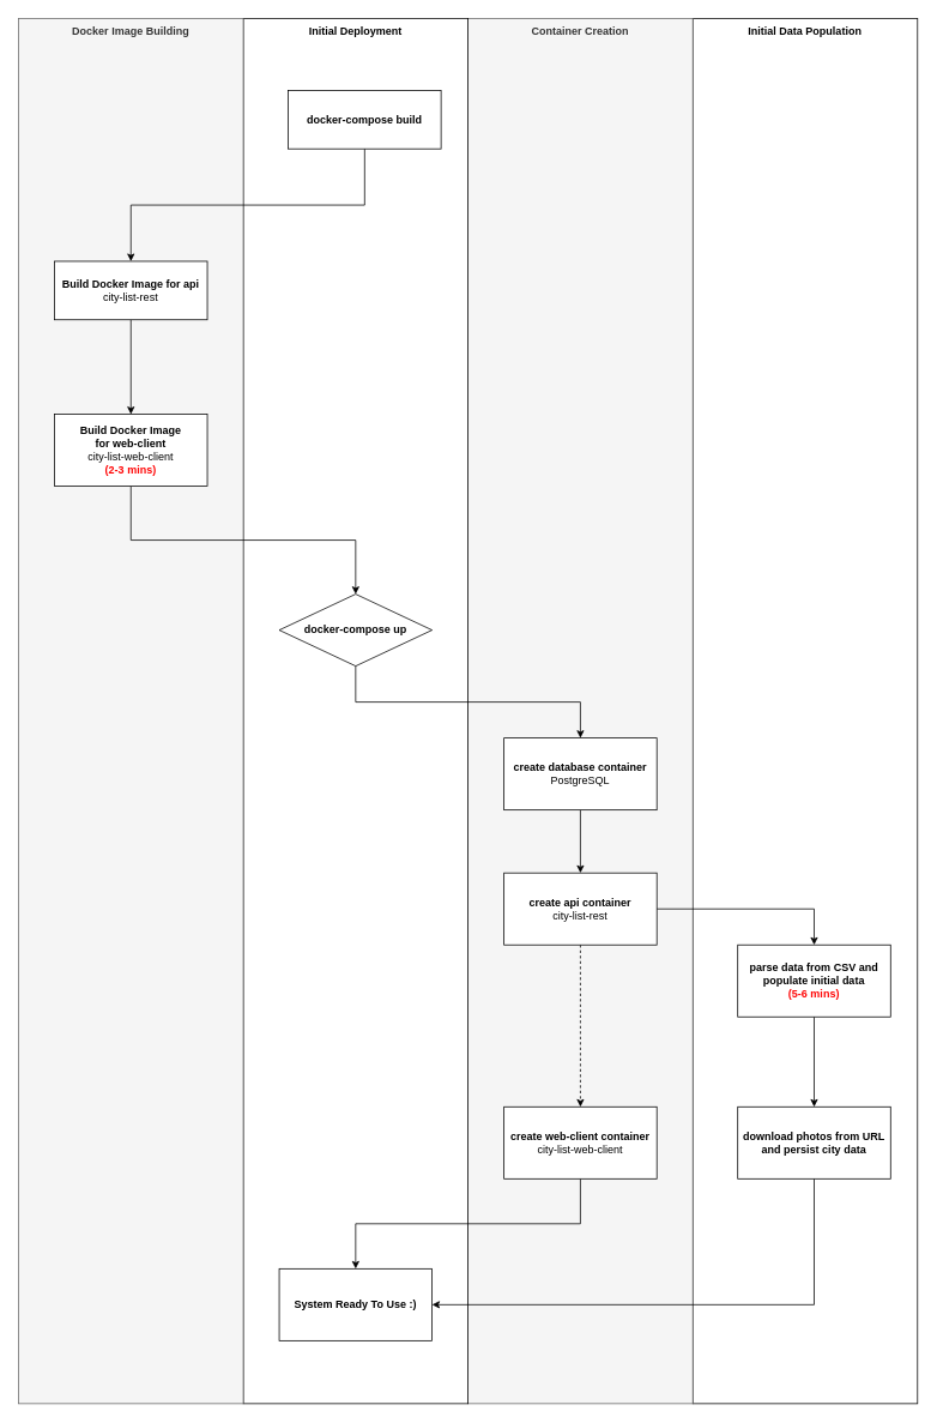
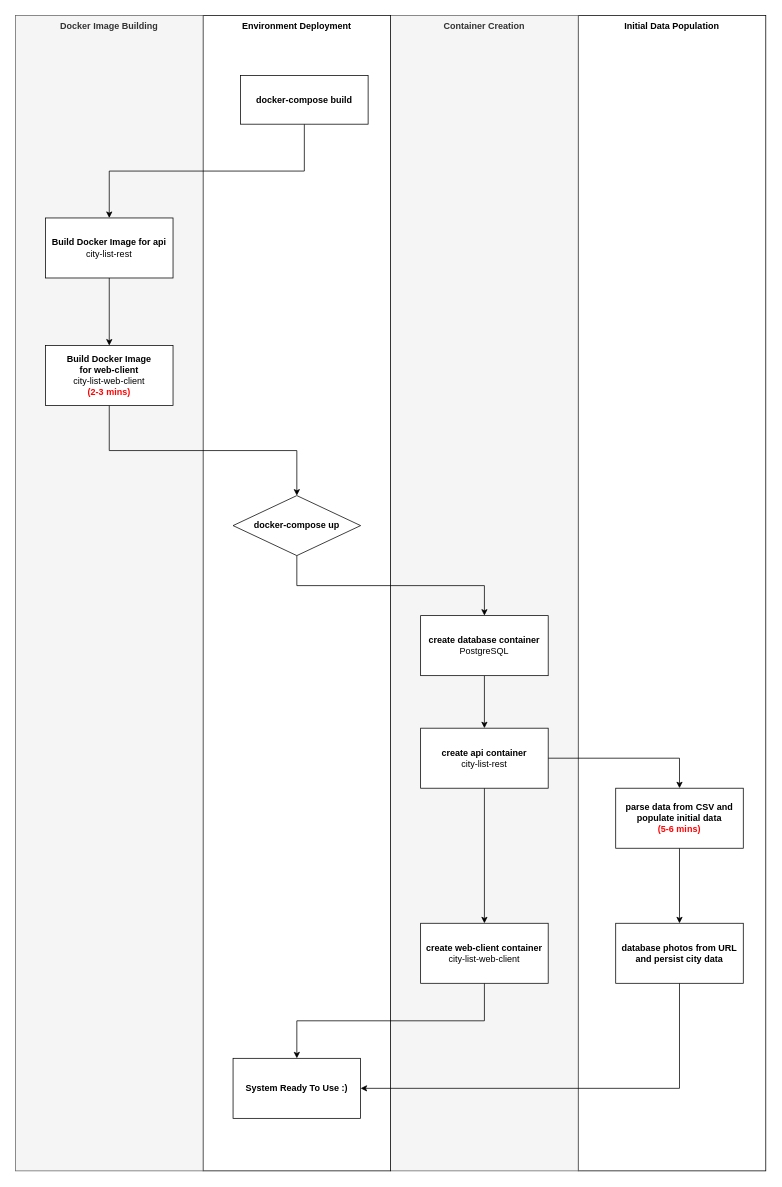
- <mxCell id="4" value="Initial Deployment" style="rounded=0;whiteSpace=wrap;html=1;verticalAlign=top;fontStyle=1" vertex="1" parent="1"><mxGeometry x="270" y="20" width="250" height="1540" as="geometry" /></mxCell>
+ <mxCell id="4" value="Environment Deployment" style="rounded=0;whiteSpace=wrap;html=1;verticalAlign=top;fontStyle=1" vertex="1" parent="1"><mxGeometry x="270" y="20" width="250" height="1540" as="geometry" /></mxCell>
- <mxCell id="7" value="&lt;b&gt;Build Docker Image for api&lt;/b&gt;&lt;br&gt;city-list-rest" style="rounded=0;whiteSpace=wrap;html=1;" vertex="1" parent="1"><mxGeometry x="60" y="290" width="170" height="65" as="geometry" /></mxCell>
+ <mxCell id="7" value="&lt;b&gt;Build Docker Image for api&lt;/b&gt;&lt;br&gt;city-list-rest" style="rounded=0;whiteSpace=wrap;html=1;" vertex="1" parent="1"><mxGeometry x="60" y="290" width="170" height="80" as="geometry" /></mxCell>
- <mxCell id="16" style="edgeStyle=orthogonalEdgeStyle;rounded=0;orthogonalLoop=1;jettySize=auto;html=1;exitX=0.5;exitY=1;exitDx=0;exitDy=0;entryX=0.5;entryY=0;entryDx=0;entryDy=0;dashed=1;" edge="1" parent="1" source="18" target="20"><mxGeometry relative="1" as="geometry" /></mxCell>
+ <mxCell id="16" style="edgeStyle=orthogonalEdgeStyle;rounded=0;orthogonalLoop=1;jettySize=auto;html=1;exitX=0.5;exitY=1;exitDx=0;exitDy=0;entryX=0.5;entryY=0;entryDx=0;entryDy=0;" edge="1" parent="1" source="18" target="20"><mxGeometry relative="1" as="geometry" /></mxCell>
- <mxCell id="24" value="&lt;span style=&quot;border-color: var(--border-color);&quot;&gt;&lt;b&gt;download photos from URL&lt;br&gt;and persist city data&lt;/b&gt;&lt;br&gt;&lt;/span&gt;" style="rounded=0;whiteSpace=wrap;html=1;" vertex="1" parent="1"><mxGeometry x="820" y="1230" width="170" height="80" as="geometry" /></mxCell>
+ <mxCell id="24" value="&lt;span style=&quot;border-color: var(--border-color);&quot;&gt;&lt;b&gt;database photos from URL&lt;br&gt;and persist city data&lt;/b&gt;&lt;br&gt;&lt;/span&gt;" style="rounded=0;whiteSpace=wrap;html=1;" vertex="1" parent="1"><mxGeometry x="820" y="1230" width="170" height="80" as="geometry" /></mxCell>
